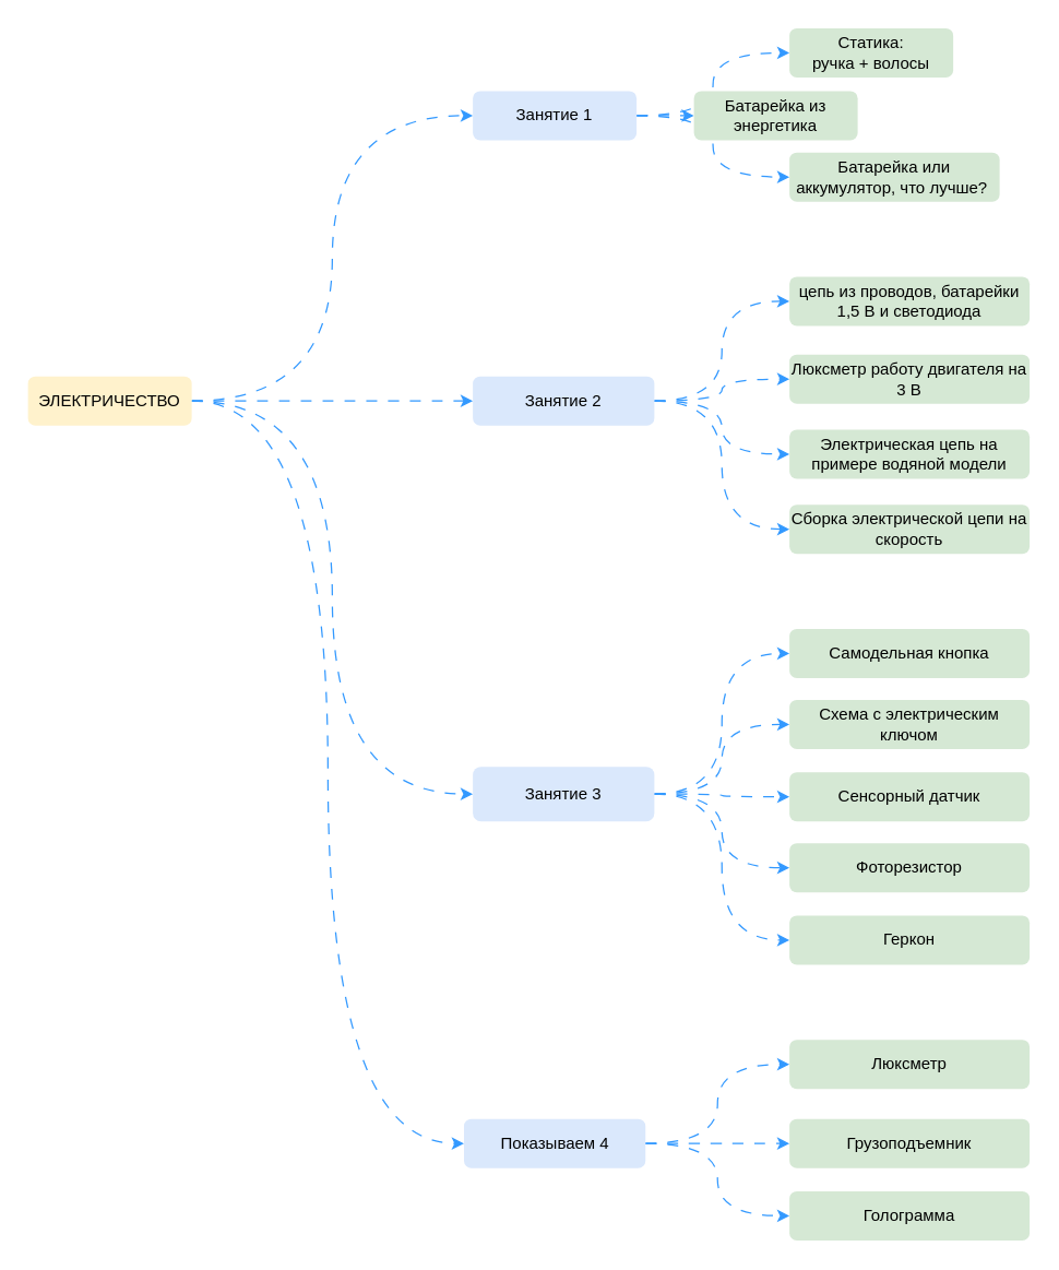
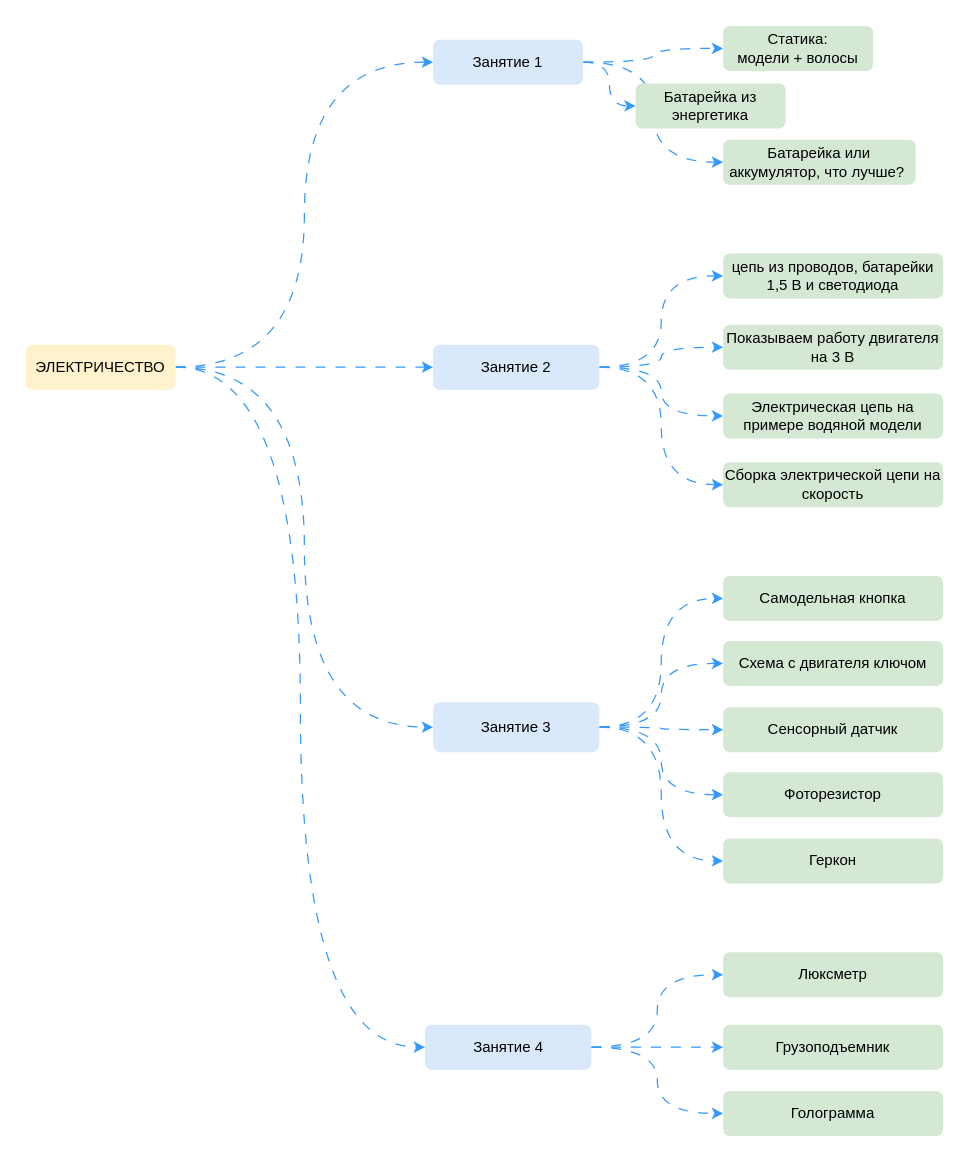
- <mxCell id="26" value="Статика:&lt;br&gt;ручка + волосы" style="rounded=1;whiteSpace=wrap;html=1;fillColor=#d5e8d4;strokeColor=none;" vertex="1" parent="1"><mxGeometry x="578" y="20" width="120" height="36" as="geometry" /></mxCell>
+ <mxCell id="26" value="Статика:&lt;br&gt;модели + волосы" style="rounded=1;whiteSpace=wrap;html=1;fillColor=#d5e8d4;strokeColor=none;" vertex="1" parent="1"><mxGeometry x="578" y="20" width="120" height="36" as="geometry" /></mxCell>
- <mxCell id="10" value="Занятие 1" style="rounded=1;whiteSpace=wrap;html=1;fillColor=#dae8fc;strokeColor=none;" vertex="1" parent="1"><mxGeometry x="346" y="66" width="120" height="36" as="geometry" /></mxCell>
+ <mxCell id="10" value="Занятие 1" style="rounded=1;whiteSpace=wrap;html=1;fillColor=#dae8fc;strokeColor=none;" vertex="1" parent="1"><mxGeometry x="346" y="31" width="120" height="36" as="geometry" /></mxCell>
- <mxCell id="30" value="Люксметр работу двигателя на 3 В" style="rounded=1;whiteSpace=wrap;html=1;fillColor=#d5e8d4;strokeColor=none;flipV=0;" vertex="1" parent="1"><mxGeometry x="578" y="259" width="176" height="36" as="geometry" /></mxCell>
+ <mxCell id="30" value="Показываем работу двигателя на 3 В" style="rounded=1;whiteSpace=wrap;html=1;fillColor=#d5e8d4;strokeColor=none;flipV=0;" vertex="1" parent="1"><mxGeometry x="578" y="259" width="176" height="36" as="geometry" /></mxCell>
- <mxCell id="34" value="Схема с электрическим ключом" style="rounded=1;whiteSpace=wrap;html=1;fillColor=#d5e8d4;strokeColor=none;" vertex="1" parent="1"><mxGeometry x="578" y="512" width="176" height="36" as="geometry" /></mxCell>
+ <mxCell id="34" value="Схема с двигателя ключом" style="rounded=1;whiteSpace=wrap;html=1;fillColor=#d5e8d4;strokeColor=none;" vertex="1" parent="1"><mxGeometry x="578" y="512" width="176" height="36" as="geometry" /></mxCell>
- <mxCell id="25" value="Показываем 4" style="rounded=1;whiteSpace=wrap;html=1;fillColor=#dae8fc;strokeColor=none;" vertex="1" parent="1"><mxGeometry x="339.5" y="819" width="133" height="36" as="geometry" /></mxCell>
+ <mxCell id="25" value="Занятие 4" style="rounded=1;whiteSpace=wrap;html=1;fillColor=#dae8fc;strokeColor=none;" vertex="1" parent="1"><mxGeometry x="339.5" y="819" width="133" height="36" as="geometry" /></mxCell>
